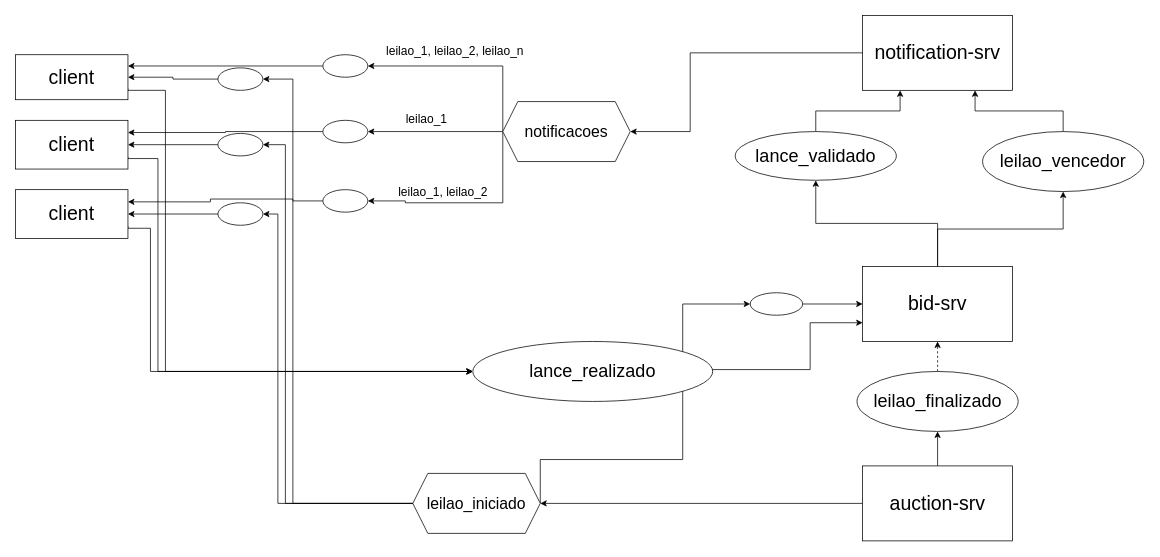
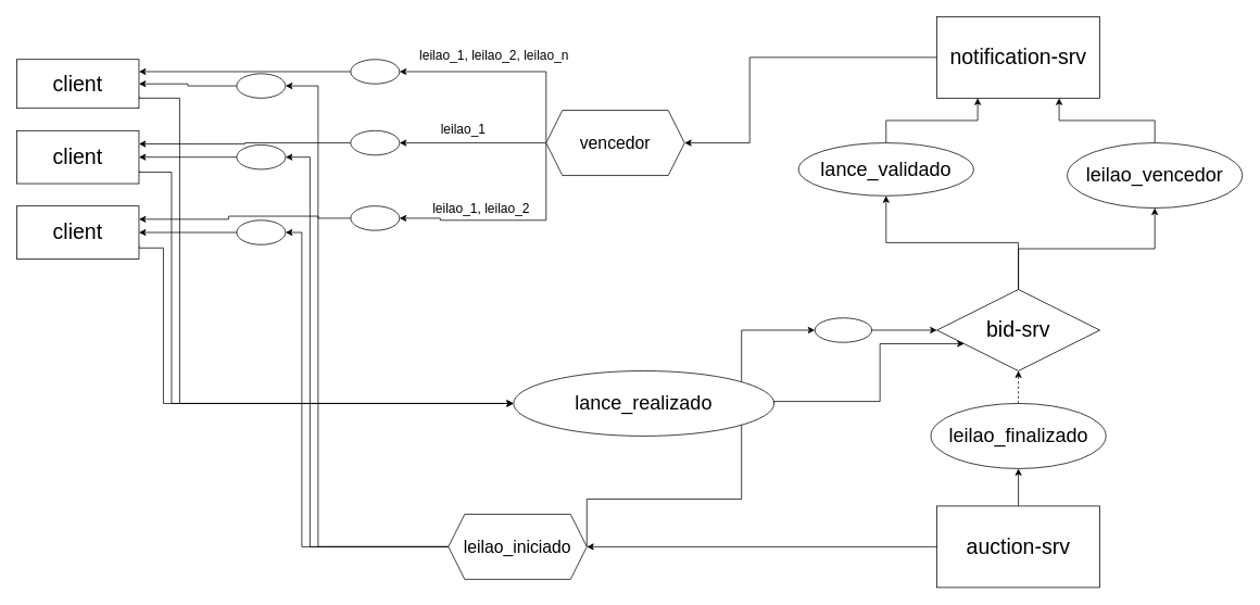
- <mxCell id="13" value="&lt;font style=&quot;font-size: 21px;&quot;&gt;notificacoes&lt;/font&gt;" style="shape=hexagon;perimeter=hexagonPerimeter2;whiteSpace=wrap;html=1;fixedSize=1;" vertex="1" parent="1"><mxGeometry x="670" y="135" width="170" height="80" as="geometry" /></mxCell>
+ <mxCell id="13" value="&lt;font style=&quot;font-size: 21px;&quot;&gt;vencedor&lt;/font&gt;" style="shape=hexagon;perimeter=hexagonPerimeter2;whiteSpace=wrap;html=1;fixedSize=1;" vertex="1" parent="1"><mxGeometry x="670" y="135" width="170" height="80" as="geometry" /></mxCell>
- <mxCell id="16" value="&lt;font style=&quot;font-size: 26px;&quot;&gt;bid-srv&lt;/font&gt;" style="rounded=0;whiteSpace=wrap;html=1;" vertex="1" parent="1"><mxGeometry x="1150" y="355" width="200" height="100" as="geometry" /></mxCell>
+ <mxCell id="16" value="&lt;font style=&quot;font-size: 26px;&quot;&gt;bid-srv&lt;/font&gt;" style="rhombus;whiteSpace=wrap;html=1;" vertex="1" parent="1"><mxGeometry x="1150" y="355" width="200" height="100" as="geometry" /></mxCell>
